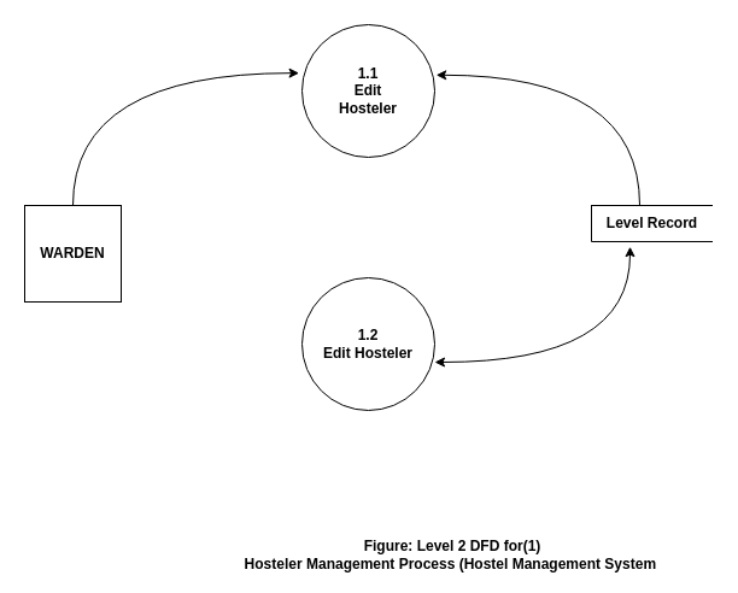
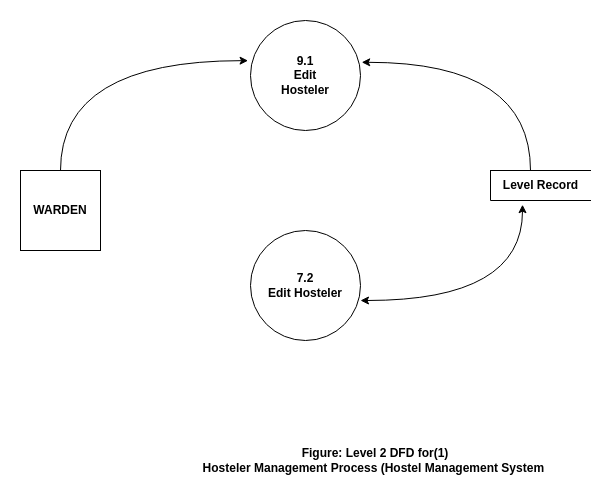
- <mxCell id="4" value="&lt;b&gt;1.1&lt;br&gt;Edit&lt;br&gt;Hosteler&lt;/b&gt;" style="ellipse;whiteSpace=wrap;html=1;aspect=fixed;" parent="1" vertex="1"><mxGeometry x="250" y="20" width="110" height="110" as="geometry" /></mxCell>
+ <mxCell id="4" value="&lt;b&gt;9.1&lt;br&gt;Edit&lt;br&gt;Hosteler&lt;/b&gt;" style="ellipse;whiteSpace=wrap;html=1;aspect=fixed;" parent="1" vertex="1"><mxGeometry x="250" y="20" width="110" height="110" as="geometry" /></mxCell>
- <mxCell id="5" value="&lt;b&gt;1.2&lt;br&gt;Edit Hosteler&lt;/b&gt;" style="ellipse;whiteSpace=wrap;html=1;aspect=fixed;" parent="1" vertex="1"><mxGeometry x="250" y="230" width="110" height="110" as="geometry" /></mxCell>
+ <mxCell id="5" value="&lt;b&gt;7.2&lt;br&gt;Edit Hosteler&lt;/b&gt;" style="ellipse;whiteSpace=wrap;html=1;aspect=fixed;" parent="1" vertex="1"><mxGeometry x="250" y="230" width="110" height="110" as="geometry" /></mxCell>
